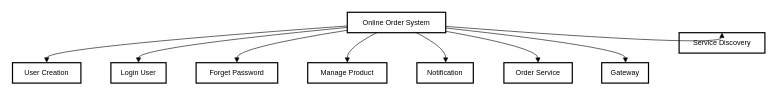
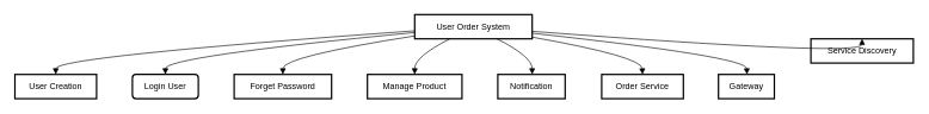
- <mxCell id="2" value="Online Order System" style="whiteSpace=wrap;strokeWidth=2;" vertex="1" parent="1"><mxGeometry x="578" width="164" height="34" as="geometry" y="20" /></mxCell>
+ <mxCell id="2" value="User Order System" style="whiteSpace=wrap;strokeWidth=2;" vertex="1" parent="1"><mxGeometry x="578" width="164" height="34" as="geometry" y="20" /></mxCell>
- <mxCell id="4" value="Login User" style="whiteSpace=wrap;strokeWidth=2;" vertex="1" parent="1"><mxGeometry x="184" y="104" width="92" height="34" as="geometry" /></mxCell>
+ <mxCell id="4" value="Login User" style="whiteSpace=wrap;strokeWidth=2;rounded=1;" vertex="1" parent="1"><mxGeometry x="184" y="104" width="92" height="34" as="geometry" /></mxCell>
